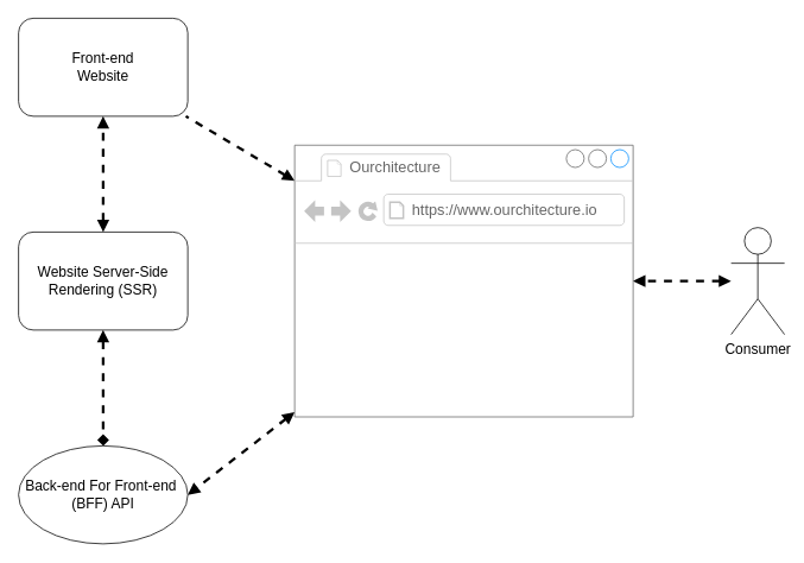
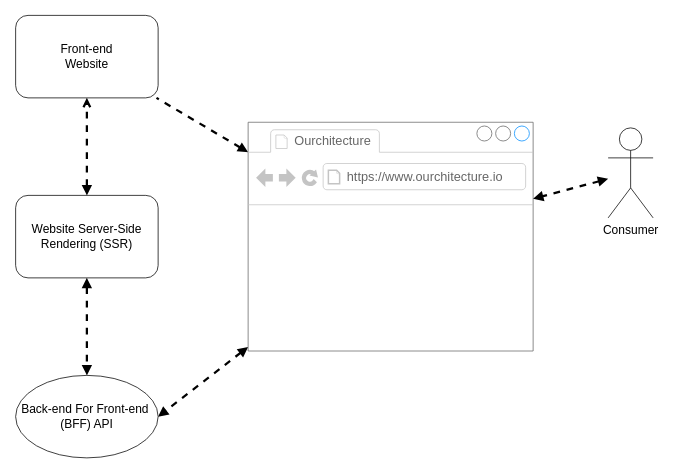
- <mxCell id="2" style="edgeStyle=none;html=1;fontSize=16;strokeWidth=3;dashed=1;endArrow=block;endFill=1;startArrow=block;startFill=1;shadow=0;" edge="1" parent="1" source="4" target="5"><mxGeometry relative="1" as="geometry" /></mxCell>
+ <mxCell id="2" style="edgeStyle=none;html=1;fontSize=16;strokeWidth=3;dashed=1;endArrow=open;endFill=1;startArrow=block;startFill=1;shadow=0;" edge="1" parent="1" source="4" target="5"><mxGeometry relative="1" as="geometry" /></mxCell>
- <mxCell id="13" value="Consumer" style="shape=umlActor;verticalLabelPosition=bottom;verticalAlign=top;html=1;outlineConnect=0;fontSize=16;" vertex="1" parent="1"><mxGeometry x="820" y="255" width="60" height="120" as="geometry" /></mxCell>
+ <mxCell id="13" value="Consumer" style="shape=umlActor;verticalLabelPosition=bottom;verticalAlign=top;html=1;outlineConnect=0;fontSize=16;" vertex="1" parent="1"><mxGeometry x="810" y="170" width="60" height="120" as="geometry" /></mxCell>
- <mxCell id="3" style="edgeStyle=none;sketch=0;html=1;shadow=0;dashed=1;strokeWidth=3;fontSize=16;startArrow=block;startFill=1;endArrow=diamond;endFill=1;" edge="1" parent="1" source="4" target="6"><mxGeometry relative="1" as="geometry" /></mxCell>
+ <mxCell id="3" style="edgeStyle=none;sketch=0;html=1;shadow=0;dashed=1;strokeWidth=3;fontSize=16;startArrow=block;startFill=1;endArrow=block;endFill=1;" edge="1" parent="1" source="4" target="6"><mxGeometry relative="1" as="geometry" /></mxCell>
